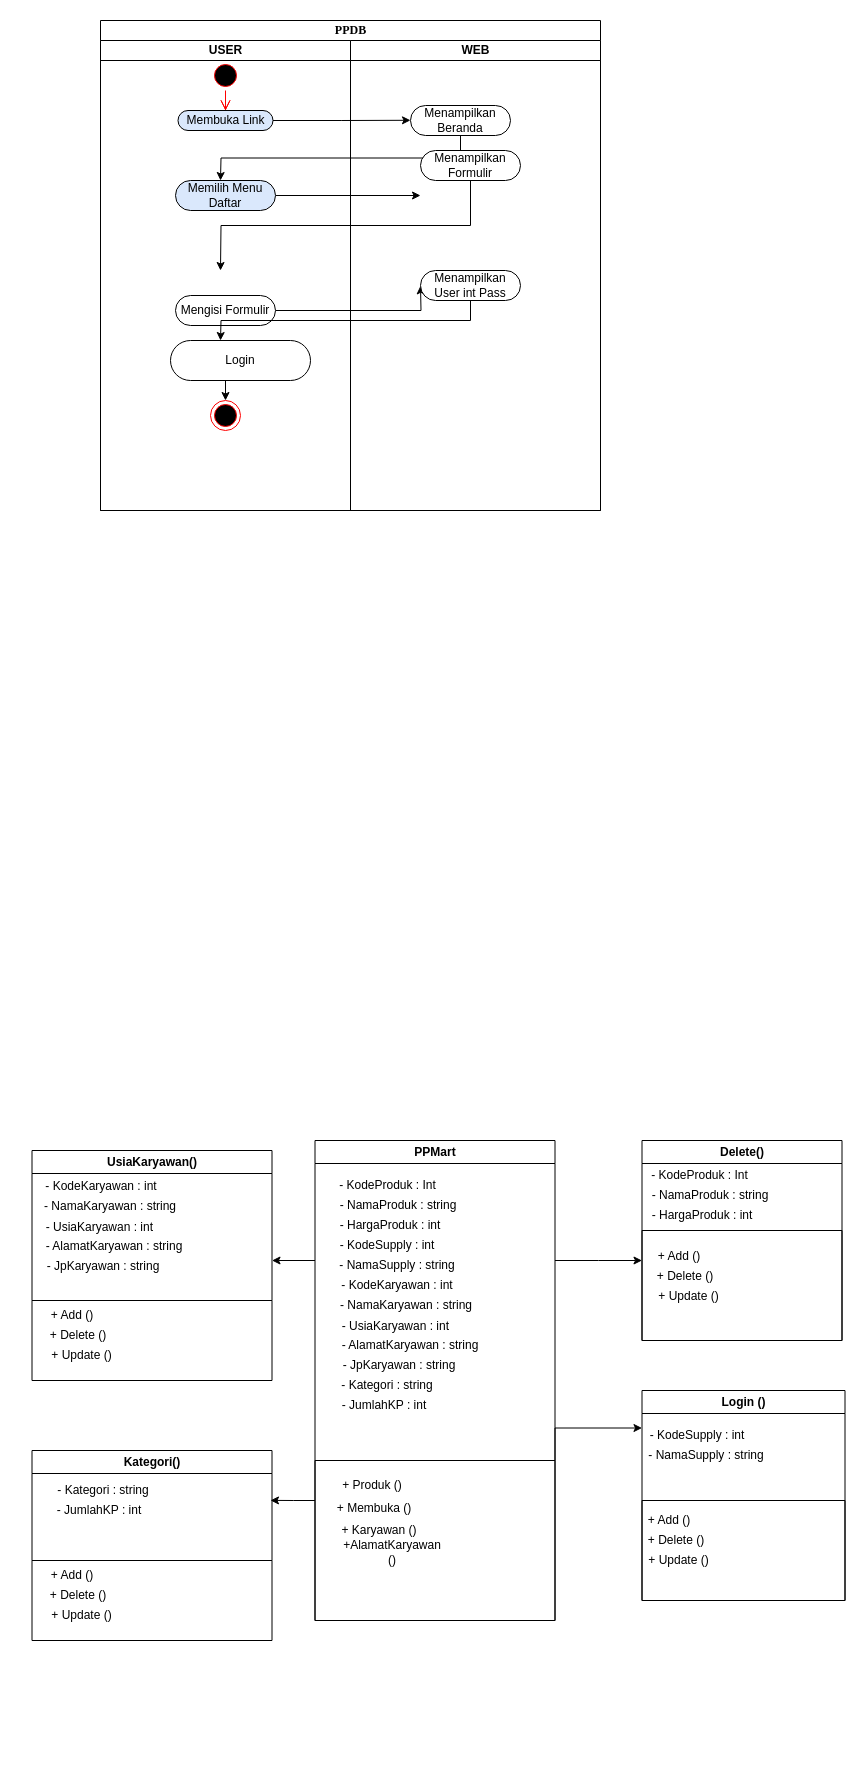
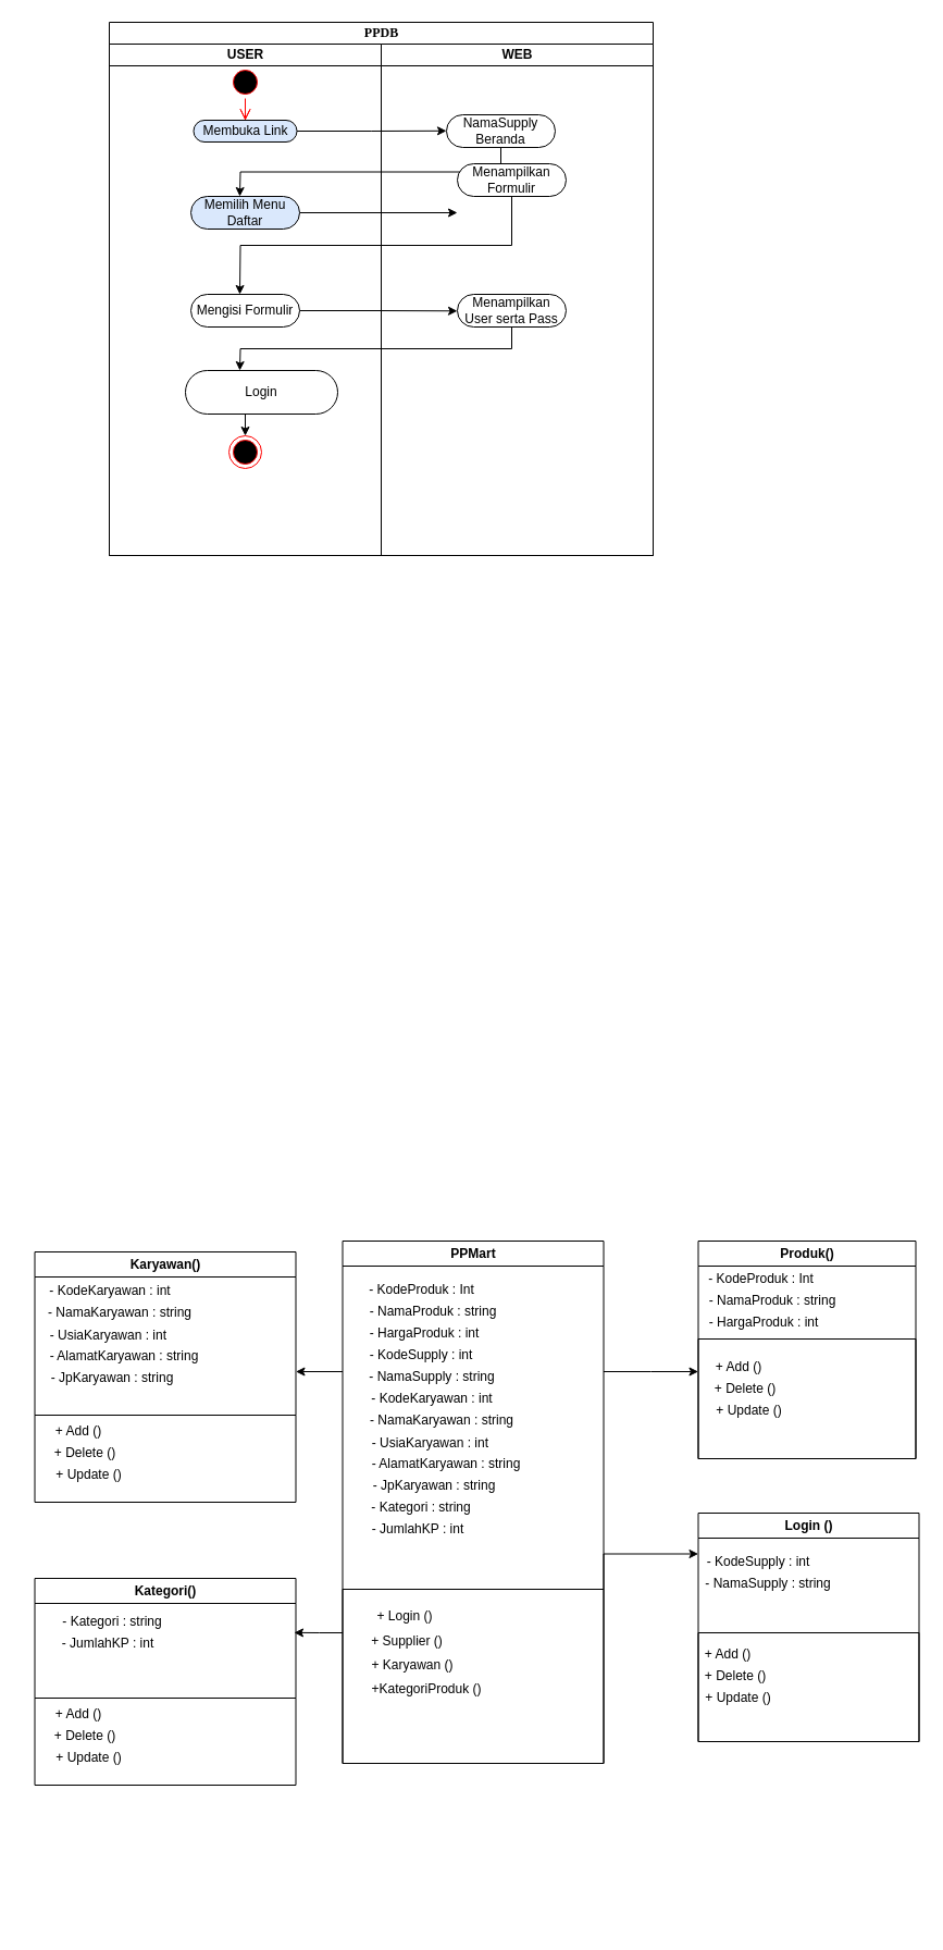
- <mxCell id="14" value="Menampilkan Beranda" style="rounded=1;whiteSpace=wrap;html=1;arcSize=50;" vertex="1" parent="12"><mxGeometry x="60" y="65" width="100" height="30" as="geometry" /></mxCell>
+ <mxCell id="14" value="NamaSupply Beranda" style="rounded=1;whiteSpace=wrap;html=1;arcSize=50;" vertex="1" parent="12"><mxGeometry x="60" y="65" width="100" height="30" as="geometry" /></mxCell>
- <mxCell id="18" value="Menampilkan User int Pass" style="rounded=1;whiteSpace=wrap;html=1;arcSize=50;" vertex="1" parent="12"><mxGeometry x="70" y="230" width="100" height="30" as="geometry" /></mxCell>
+ <mxCell id="18" value="Menampilkan User serta Pass" style="rounded=1;whiteSpace=wrap;html=1;arcSize=50;" vertex="1" parent="12"><mxGeometry x="70" y="230" width="100" height="30" as="geometry" /></mxCell>
- <mxCell id="8" value="Mengisi Formulir" style="rounded=1;whiteSpace=wrap;html=1;arcSize=50;" vertex="1" parent="3"><mxGeometry x="75" y="255" width="100" height="30" as="geometry" /></mxCell>
+ <mxCell id="8" value="Mengisi Formulir" style="rounded=1;whiteSpace=wrap;html=1;arcSize=50;" vertex="1" parent="3"><mxGeometry x="75" y="230" width="100" height="30" as="geometry" /></mxCell>
- <mxCell id="49" value="Delete()" style="swimlane;whiteSpace=wrap;html=1;" vertex="1" parent="23"><mxGeometry x="391.5" width="200" height="200" as="geometry" /></mxCell>
+ <mxCell id="49" value="Produk()" style="swimlane;whiteSpace=wrap;html=1;" vertex="1" parent="23"><mxGeometry x="391.5" width="200" height="200" as="geometry" /></mxCell>
- <mxCell id="69" value="UsiaKaryawan()" style="swimlane;whiteSpace=wrap;html=1;" vertex="1" parent="1"><mxGeometry x="31.5" y="1150" width="240" height="150" as="geometry" /></mxCell>
+ <mxCell id="69" value="Karyawan()" style="swimlane;whiteSpace=wrap;html=1;" vertex="1" parent="1"><mxGeometry x="31.5" y="1150" width="240" height="150" as="geometry" /></mxCell>
- <mxCell id="32" value="+ Produk ()" style="text;html=1;strokeColor=none;fillColor=none;align=center;verticalAlign=middle;whiteSpace=wrap;rounded=0;" vertex="1" parent="31"><mxGeometry width="100" height="30" as="geometry" /></mxCell>
+ <mxCell id="32" value="+ Login ()" style="text;html=1;strokeColor=none;fillColor=none;align=center;verticalAlign=middle;whiteSpace=wrap;rounded=0;" vertex="1" parent="31"><mxGeometry width="100" height="30" as="geometry" /></mxCell>
- <mxCell id="33" value="+ Membuka ()" style="text;html=1;strokeColor=none;fillColor=none;align=center;verticalAlign=middle;whiteSpace=wrap;rounded=0;" vertex="1" parent="31"><mxGeometry x="2" y="23" width="100" height="30" as="geometry" /></mxCell>
+ <mxCell id="33" value="+ Supplier ()" style="text;html=1;strokeColor=none;fillColor=none;align=center;verticalAlign=middle;whiteSpace=wrap;rounded=0;" vertex="1" parent="31"><mxGeometry x="2" y="23" width="100" height="30" as="geometry" /></mxCell>
- <mxCell id="35" value="+AlamatKaryawan ()" style="text;html=1;strokeColor=none;fillColor=none;align=center;verticalAlign=middle;whiteSpace=wrap;rounded=0;" vertex="1" parent="31"><mxGeometry x="15" y="67" width="110" height="30" as="geometry" /></mxCell>
+ <mxCell id="35" value="+KategoriProduk ()" style="text;html=1;strokeColor=none;fillColor=none;align=center;verticalAlign=middle;whiteSpace=wrap;rounded=0;" vertex="1" parent="31"><mxGeometry x="15" y="67" width="110" height="30" as="geometry" /></mxCell>
